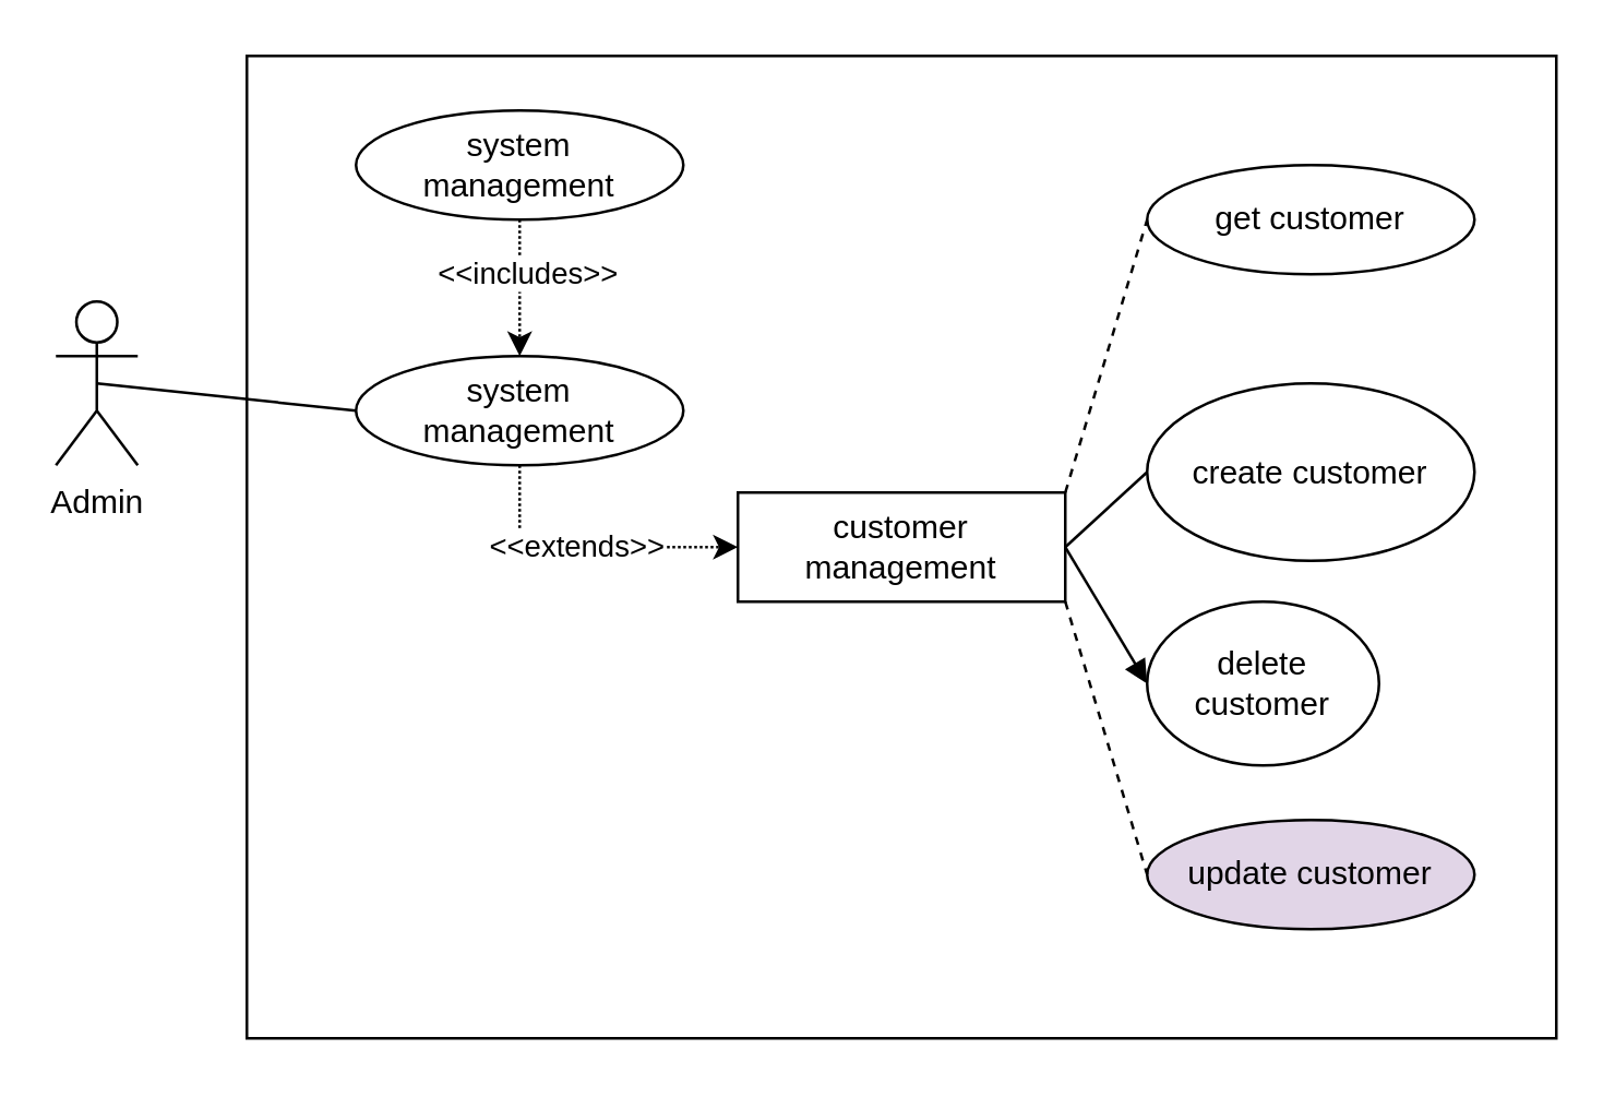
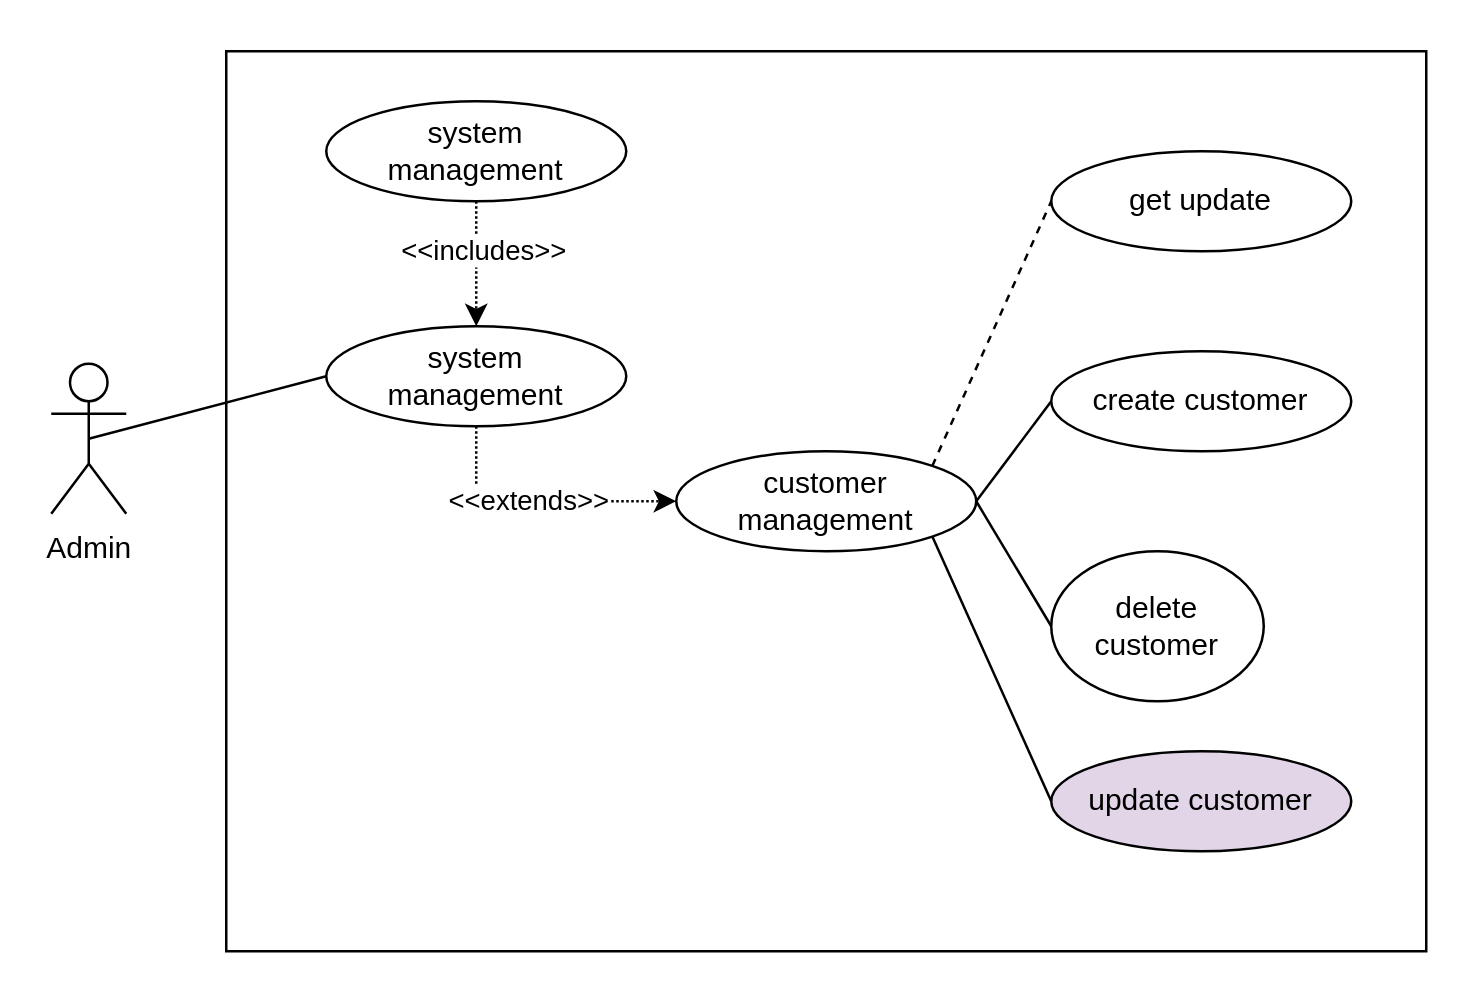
- <mxCell id="6" value="get customer" style="ellipse;whiteSpace=wrap;html=1;" vertex="1" parent="1"><mxGeometry x="420" y="60" width="120" height="40" as="geometry" /></mxCell>
+ <mxCell id="6" value="get update" style="ellipse;whiteSpace=wrap;html=1;" vertex="1" parent="1"><mxGeometry x="420" y="60" width="120" height="40" as="geometry" /></mxCell>
- <mxCell id="8" value="Admin" style="shape=umlActor;verticalLabelPosition=bottom;verticalAlign=top;html=1;" parent="1" vertex="1"><mxGeometry x="20" y="110" width="30" height="60" as="geometry" /></mxCell>
+ <mxCell id="8" value="Admin" style="shape=umlActor;verticalLabelPosition=bottom;verticalAlign=top;html=1;" parent="1" vertex="1"><mxGeometry x="20" y="145" width="30" height="60" as="geometry" /></mxCell>
- <mxCell id="4" value="create customer" style="ellipse;whiteSpace=wrap;html=1;" vertex="1" parent="1"><mxGeometry x="420" y="140" width="120" height="65" as="geometry" /></mxCell>
+ <mxCell id="4" value="create customer" style="ellipse;whiteSpace=wrap;html=1;" vertex="1" parent="1"><mxGeometry x="420" y="140" width="120" height="40" as="geometry" /></mxCell>
- <mxCell id="9" value="customer management" style="whiteSpace=wrap;html=1;rounded=0;" vertex="1" parent="1"><mxGeometry x="270" y="180" width="120" height="40" as="geometry" /></mxCell>
+ <mxCell id="9" value="customer management" style="ellipse;whiteSpace=wrap;html=1;" vertex="1" parent="1"><mxGeometry x="270" y="180" width="120" height="40" as="geometry" /></mxCell>
- <mxCell id="13" value="" style="endArrow=block;html=1;entryX=0;entryY=0.5;entryDx=0;entryDy=0;exitX=1;exitY=0.5;exitDx=0;exitDy=0;" edge="1" parent="1" source="9" target="5"><mxGeometry width="50" height="50" relative="1" as="geometry"><mxPoint x="382.426" y="224.142" as="sourcePoint" /><mxPoint x="430" y="330" as="targetPoint" /></mxGeometry></mxCell>
+ <mxCell id="13" value="" style="endArrow=none;html=1;entryX=0;entryY=0.5;entryDx=0;entryDy=0;exitX=1;exitY=0.5;exitDx=0;exitDy=0;" edge="1" parent="1" source="9" target="5"><mxGeometry width="50" height="50" relative="1" as="geometry"><mxPoint x="382.426" y="224.142" as="sourcePoint" /><mxPoint x="430" y="330" as="targetPoint" /></mxGeometry></mxCell>
- <mxCell id="12" value="" style="endArrow=none;html=1;entryX=0;entryY=0.5;entryDx=0;entryDy=0;exitX=1;exitY=1;exitDx=0;exitDy=0;dashed=1;" edge="1" parent="1" source="9" target="3"><mxGeometry width="50" height="50" relative="1" as="geometry"><mxPoint x="400" y="210" as="sourcePoint" /><mxPoint x="430" y="170" as="targetPoint" /></mxGeometry></mxCell>
+ <mxCell id="12" value="" style="endArrow=none;html=1;entryX=0;entryY=0.5;entryDx=0;entryDy=0;exitX=1;exitY=1;exitDx=0;exitDy=0;" edge="1" parent="1" source="9" target="3"><mxGeometry width="50" height="50" relative="1" as="geometry"><mxPoint x="400" y="210" as="sourcePoint" /><mxPoint x="430" y="170" as="targetPoint" /></mxGeometry></mxCell>
